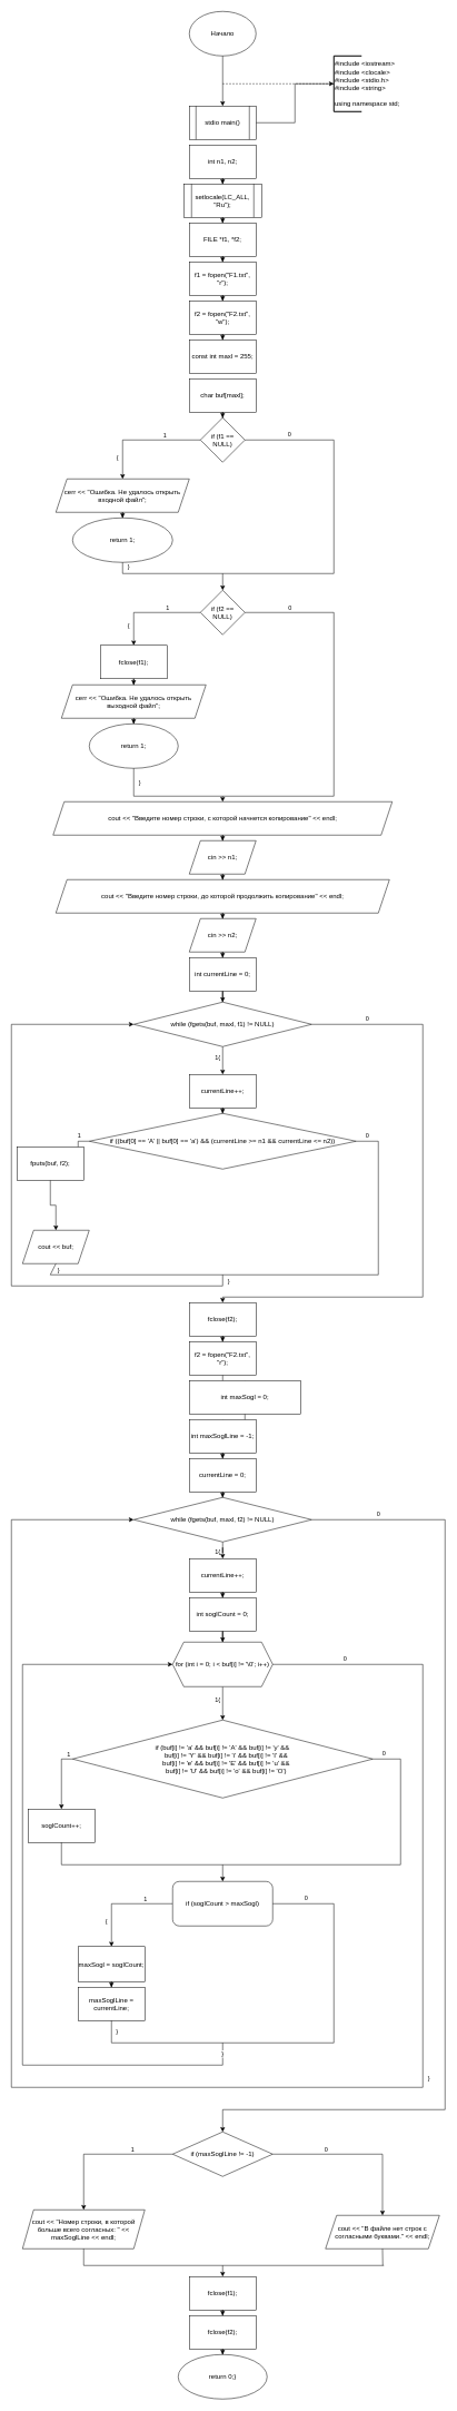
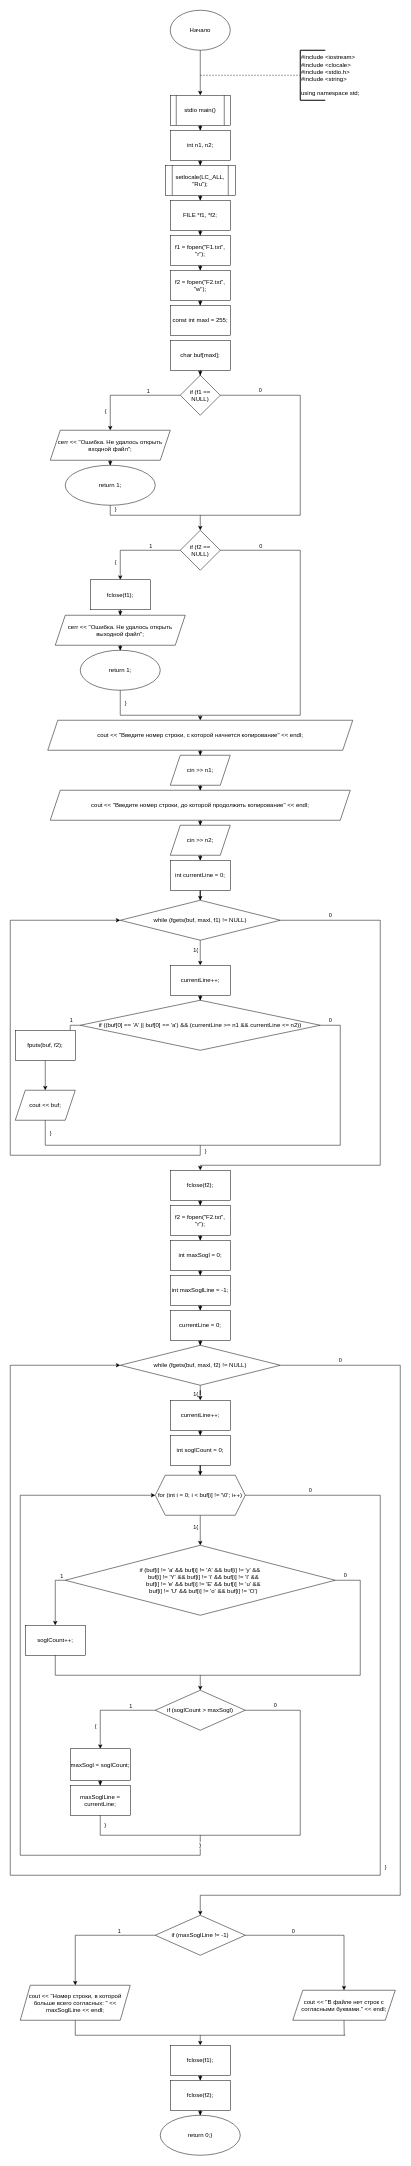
- <mxCell id="6" value="" style="edgeStyle=orthogonalEdgeStyle;rounded=0;orthogonalLoop=1;jettySize=auto;html=1;" edge="1" parent="1" source="7" target="5"><mxGeometry relative="1" as="geometry" /></mxCell>
+ <mxCell id="6" value="" style="edgeStyle=orthogonalEdgeStyle;rounded=0;orthogonalLoop=1;jettySize=auto;html=1;" edge="1" parent="1" source="7" target="9"><mxGeometry relative="1" as="geometry" /></mxCell>
- <mxCell id="70" value="cout &lt;&lt; buf;" style="shape=parallelogram;perimeter=parallelogramPerimeter;whiteSpace=wrap;html=1;fixedSize=1;" vertex="1" parent="1"><mxGeometry x="40" y="2210" width="120" height="60" as="geometry" /></mxCell>
+ <mxCell id="70" value="cout &lt;&lt; buf;" style="shape=parallelogram;perimeter=parallelogramPerimeter;whiteSpace=wrap;html=1;fixedSize=1;" vertex="1" parent="1"><mxGeometry x="30" y="2180" width="120" height="60" as="geometry" /></mxCell>
- <mxCell id="81" value="int maxSogl = 0;" style="whiteSpace=wrap;html=1;rounded=0;" vertex="1" parent="1"><mxGeometry x="340" y="2480" width="200" height="60" as="geometry" /></mxCell>
+ <mxCell id="81" value="int maxSogl = 0;" style="whiteSpace=wrap;html=1;rounded=0;" vertex="1" parent="1"><mxGeometry x="340" y="2480" width="120" height="60" as="geometry" /></mxCell>
- <mxCell id="117" value="if (soglCount &gt; maxSogl)" style="whiteSpace=wrap;html=1;rounded=1;" vertex="1" parent="1"><mxGeometry x="310" y="3380" width="180" height="80" as="geometry" /></mxCell>
+ <mxCell id="117" value="if (soglCount &gt; maxSogl)" style="rhombus;whiteSpace=wrap;html=1;" vertex="1" parent="1"><mxGeometry x="310" y="3380" width="180" height="80" as="geometry" /></mxCell>
